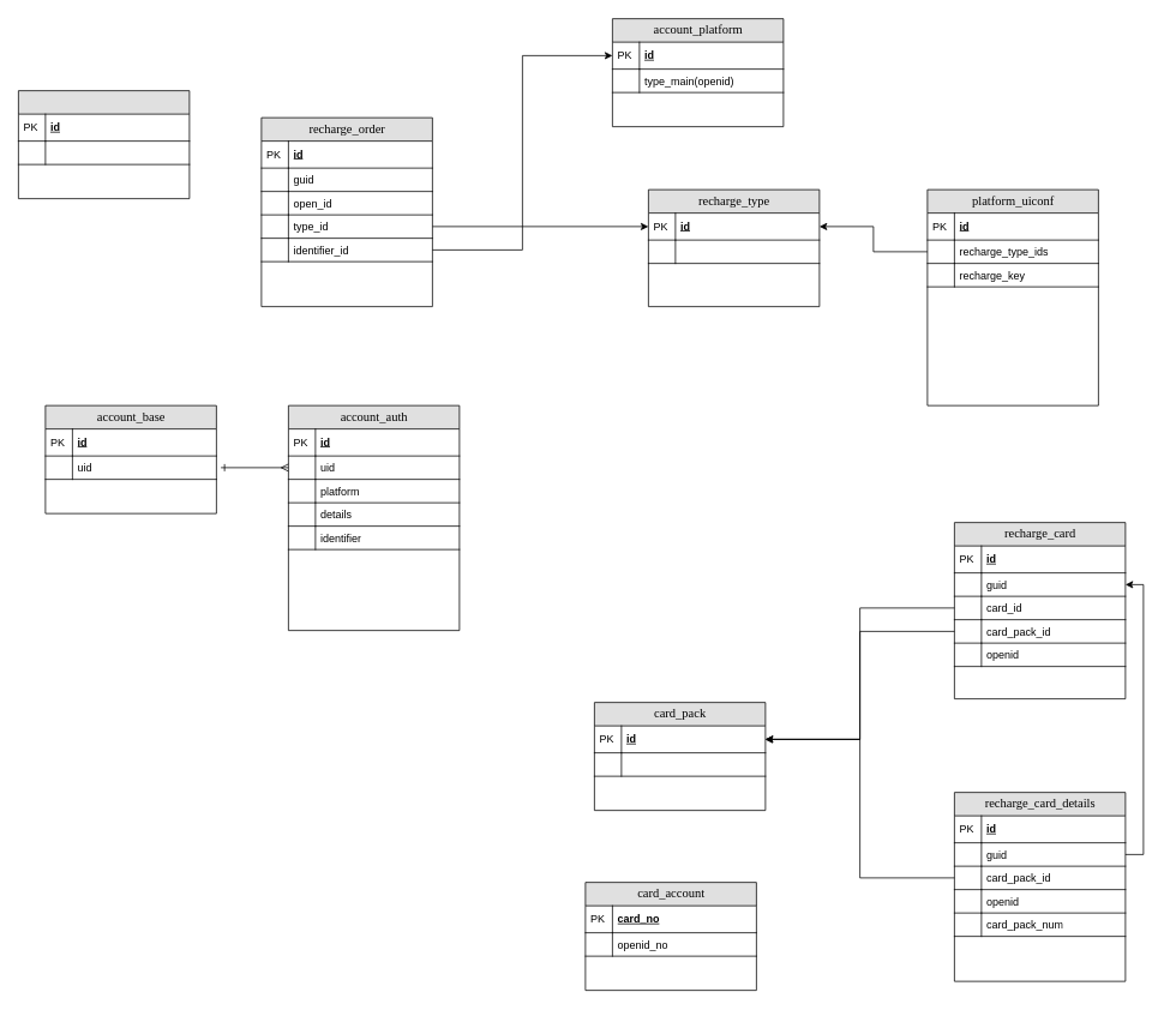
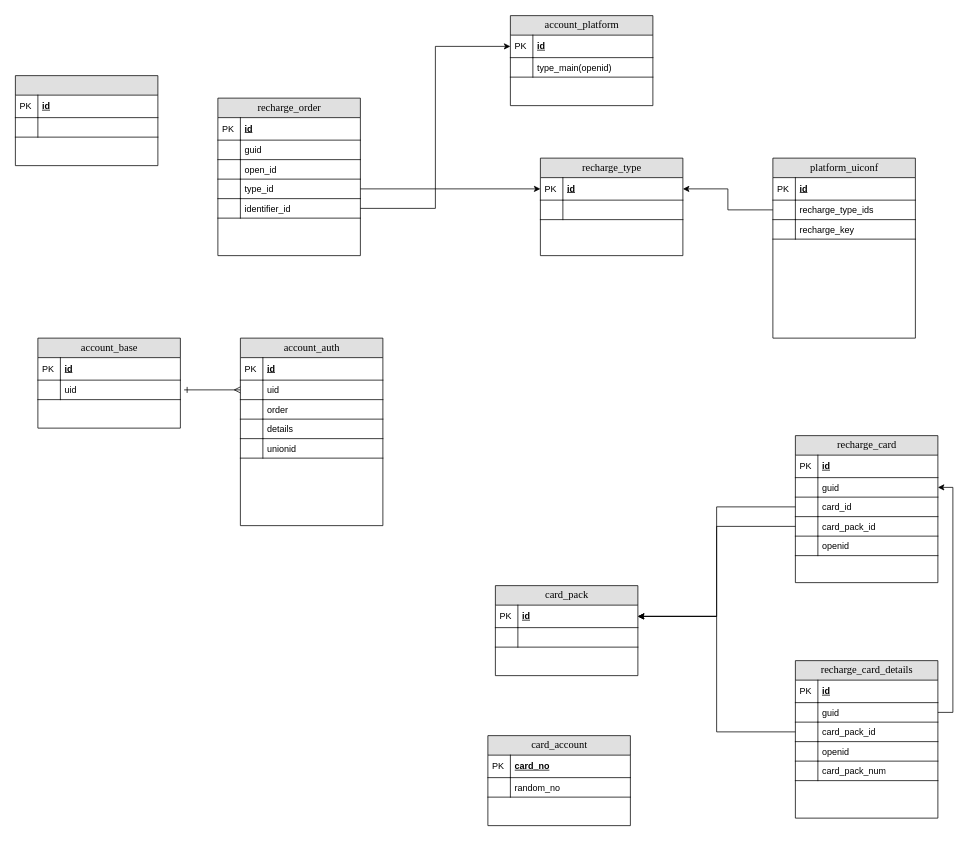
- <mxCell id="12" value="platform" style="shape=partialRectangle;top=0;left=0;right=0;bottom=1;html=1;align=left;verticalAlign=top;fillColor=none;spacingLeft=34;spacingRight=4;whiteSpace=wrap;overflow=hidden;rotatable=0;points=[[0,0.5],[1,0.5]];portConstraint=eastwest;dropTarget=0;" parent="7" vertex="1"><mxGeometry y="82" width="190" height="26" as="geometry" /></mxCell>
+ <mxCell id="12" value="order" style="shape=partialRectangle;top=0;left=0;right=0;bottom=1;html=1;align=left;verticalAlign=top;fillColor=none;spacingLeft=34;spacingRight=4;whiteSpace=wrap;overflow=hidden;rotatable=0;points=[[0,0.5],[1,0.5]];portConstraint=eastwest;dropTarget=0;" parent="7" vertex="1"><mxGeometry y="82" width="190" height="26" as="geometry" /></mxCell>
- <mxCell id="16" value="identifier" style="shape=partialRectangle;top=0;left=0;right=0;bottom=1;html=1;align=left;verticalAlign=top;fillColor=none;spacingLeft=34;spacingRight=4;whiteSpace=wrap;overflow=hidden;rotatable=0;points=[[0,0.5],[1,0.5]];portConstraint=eastwest;dropTarget=0;" parent="7" vertex="1"><mxGeometry y="134" width="190" height="26" as="geometry" /></mxCell>
+ <mxCell id="16" value="unionid" style="shape=partialRectangle;top=0;left=0;right=0;bottom=1;html=1;align=left;verticalAlign=top;fillColor=none;spacingLeft=34;spacingRight=4;whiteSpace=wrap;overflow=hidden;rotatable=0;points=[[0,0.5],[1,0.5]];portConstraint=eastwest;dropTarget=0;" parent="7" vertex="1"><mxGeometry y="134" width="190" height="26" as="geometry" /></mxCell>
- <mxCell id="88" value="openid_no" style="shape=partialRectangle;top=0;left=0;right=0;bottom=1;html=1;align=left;verticalAlign=top;fillColor=none;spacingLeft=34;spacingRight=4;whiteSpace=wrap;overflow=hidden;rotatable=0;points=[[0,0.5],[1,0.5]];portConstraint=eastwest;dropTarget=0;" vertex="1" parent="85"><mxGeometry y="56" width="190" height="26" as="geometry" /></mxCell>
+ <mxCell id="88" value="random_no" style="shape=partialRectangle;top=0;left=0;right=0;bottom=1;html=1;align=left;verticalAlign=top;fillColor=none;spacingLeft=34;spacingRight=4;whiteSpace=wrap;overflow=hidden;rotatable=0;points=[[0,0.5],[1,0.5]];portConstraint=eastwest;dropTarget=0;" vertex="1" parent="85"><mxGeometry y="56" width="190" height="26" as="geometry" /></mxCell>
